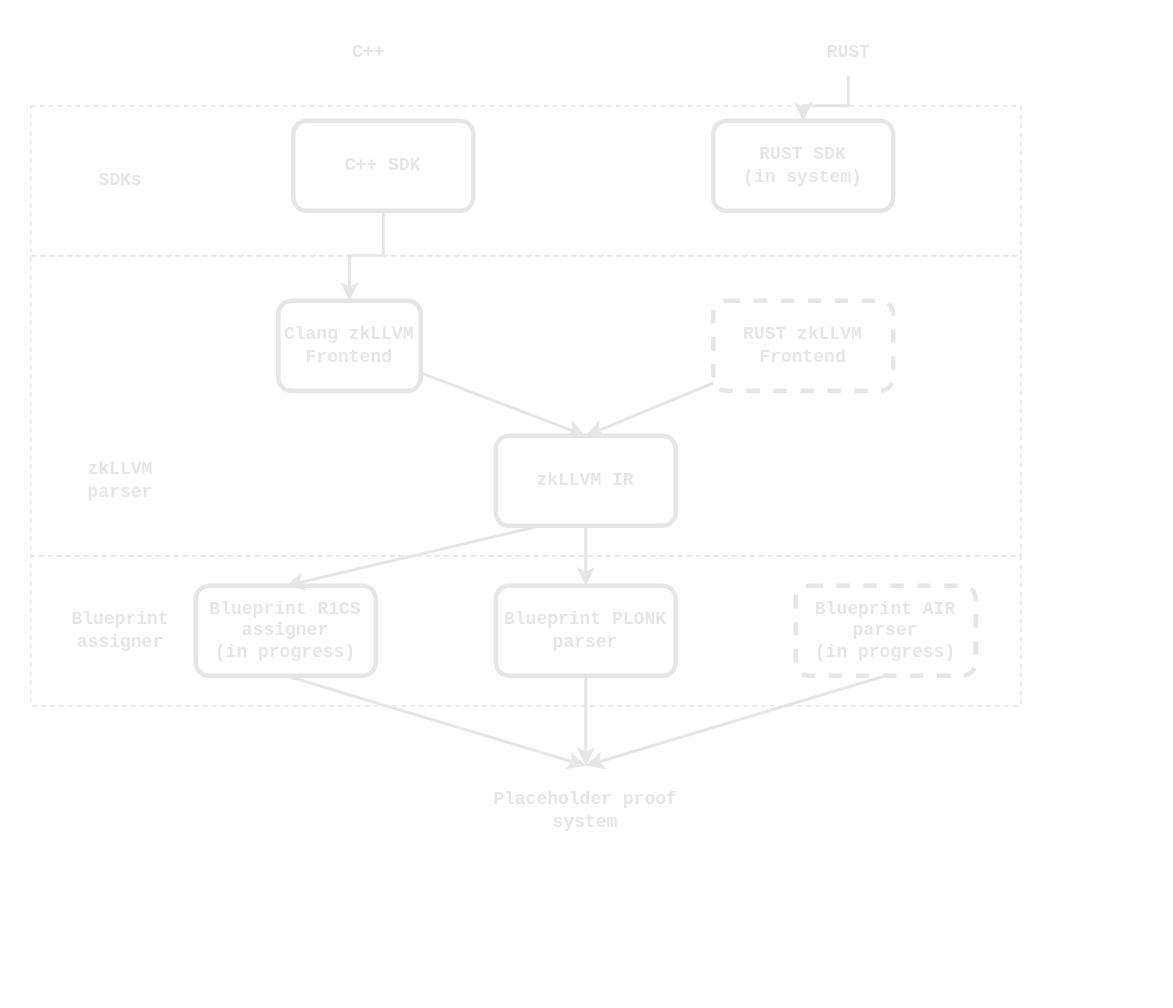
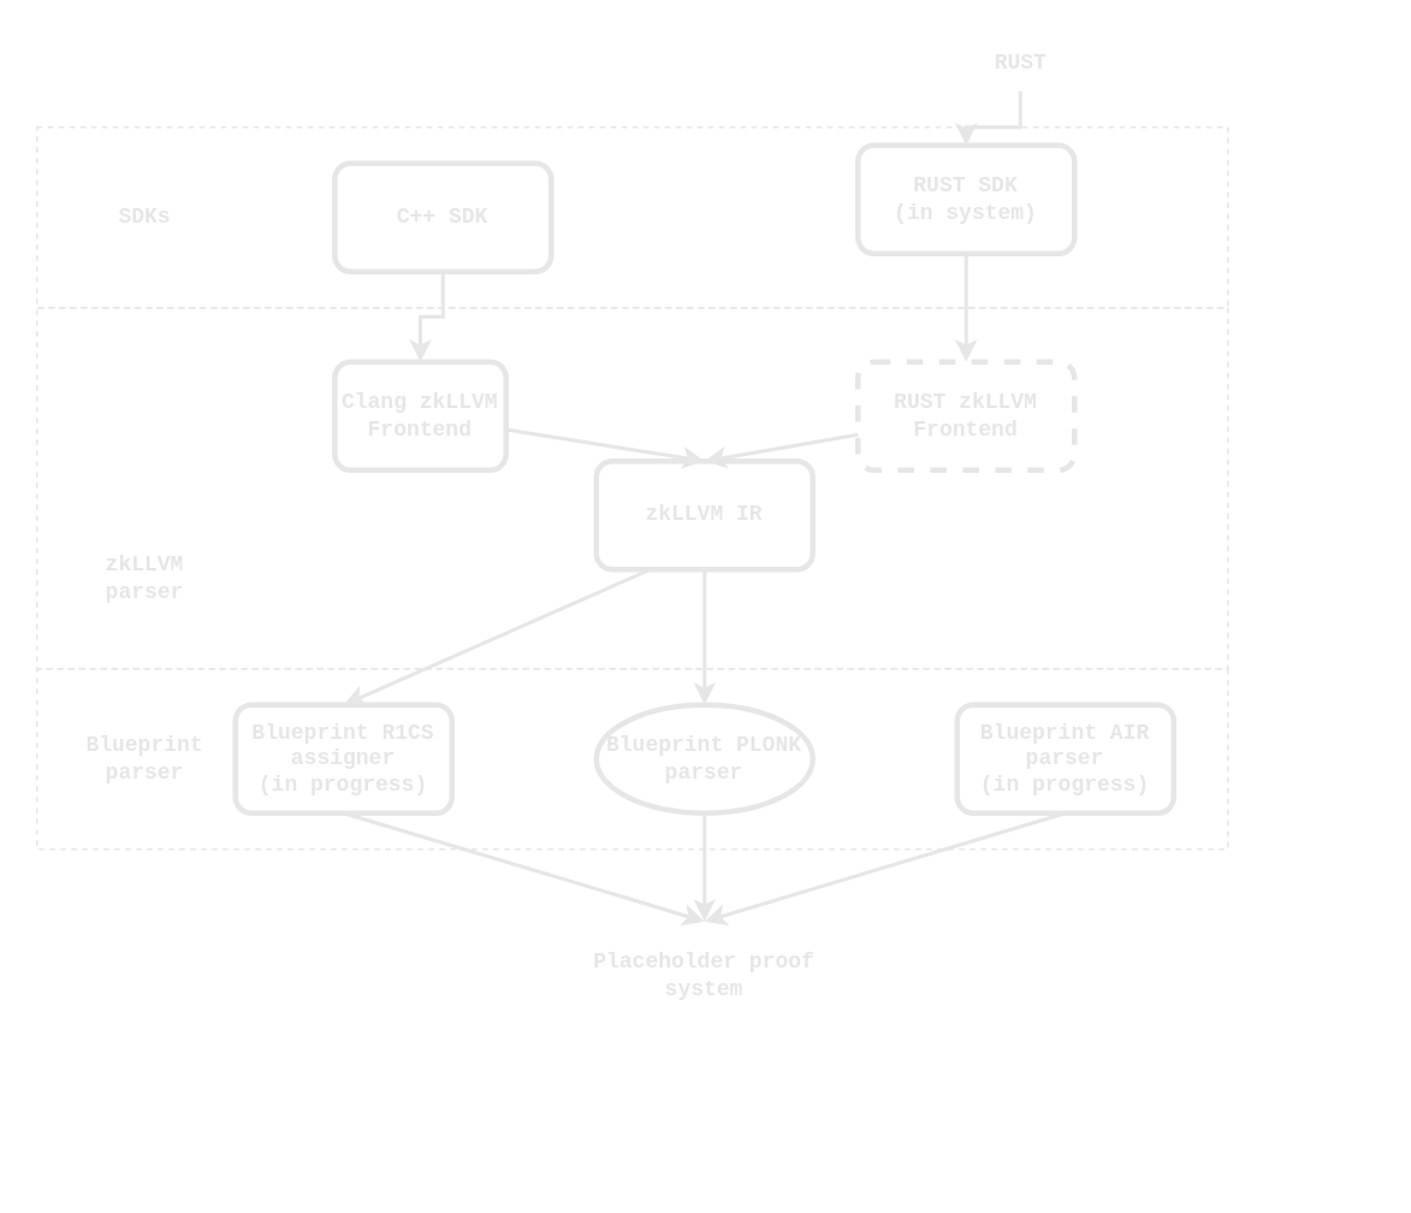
- <mxCell id="8" value="&lt;div&gt;C++&lt;/div&gt;" style="text;html=1;align=center;verticalAlign=middle;resizable=0;points=[];autosize=1;strokeColor=none;fillColor=none;fontFamily=Courier New;fontColor=#E6E6E6;fontStyle=1" parent="1" vertex="1"><mxGeometry x="220" y="20" width="50" height="30" as="geometry" /></mxCell>
- <mxCell id="28" value="C++ SDK" style="rounded=1;whiteSpace=wrap;html=1;fillColor=none;strokeColor=#E6E6E6;fontFamily=Courier New;fontColor=#E6E6E6;fontStyle=1;labelBackgroundColor=none;strokeWidth=3;" parent="1" vertex="1"><mxGeometry x="195" y="80" width="120" height="60" as="geometry" /></mxCell>
+ <mxCell id="28" value="C++ SDK" style="rounded=1;whiteSpace=wrap;html=1;fillColor=none;strokeColor=#E6E6E6;fontFamily=Courier New;fontColor=#E6E6E6;fontStyle=1;labelBackgroundColor=none;strokeWidth=3;" parent="1" vertex="1"><mxGeometry x="185" y="90" width="120" height="60" as="geometry" /></mxCell>
+ <mxCell id="11" style="edgeStyle=orthogonalEdgeStyle;rounded=0;orthogonalLoop=1;jettySize=auto;html=1;entryX=0.5;entryY=0;entryDx=0;entryDy=0;strokeColor=#E6E6E6;exitX=0.5;exitY=1;exitDx=0;exitDy=0;fontFamily=Courier New;strokeWidth=2;" parent="1" source="29" target="10" edge="1"><mxGeometry relative="1" as="geometry" /></mxCell>
- <mxCell id="16" value="zkLLVM IR" style="rounded=1;whiteSpace=wrap;html=1;strokeColor=#E6E6E6;fillColor=none;fontFamily=Courier New;fontColor=#E6E6E6;fontStyle=1;labelBackgroundColor=none;strokeWidth=3;" parent="1" vertex="1"><mxGeometry x="330" y="290" width="120" height="60" as="geometry" /></mxCell>
+ <mxCell id="16" value="zkLLVM IR" style="rounded=1;whiteSpace=wrap;html=1;strokeColor=#E6E6E6;fillColor=none;fontFamily=Courier New;fontColor=#E6E6E6;fontStyle=1;labelBackgroundColor=none;strokeWidth=3;" parent="1" vertex="1"><mxGeometry x="330" y="255" width="120" height="60" as="geometry" /></mxCell>
- <mxCell id="31" value="&lt;div&gt;Blueprint&lt;/div&gt;assigner" style="text;html=1;strokeColor=none;fillColor=none;align=center;verticalAlign=middle;whiteSpace=wrap;rounded=0;dashed=1;fontFamily=Courier New;fontColor=#E6E6E6;fontStyle=1" parent="1" vertex="1"><mxGeometry x="50" y="405" width="60" height="30" as="geometry" /></mxCell>
+ <mxCell id="31" value="&lt;div&gt;Blueprint&lt;/div&gt;parser" style="text;html=1;strokeColor=none;fillColor=none;align=center;verticalAlign=middle;whiteSpace=wrap;rounded=0;dashed=1;fontFamily=Courier New;fontColor=#E6E6E6;fontStyle=1" parent="1" vertex="1"><mxGeometry x="50" y="405" width="60" height="30" as="geometry" /></mxCell>
- <mxCell id="20" value="Blueprint PLONK parser" style="rounded=1;whiteSpace=wrap;html=1;strokeColor=#E6E6E6;fillColor=none;fontFamily=Courier New;fontColor=#E6E6E6;fontStyle=1;labelBackgroundColor=none;strokeWidth=3;" parent="1" vertex="1"><mxGeometry x="330" y="390" width="120" height="60" as="geometry" /></mxCell>
+ <mxCell id="20" value="Blueprint PLONK parser" style="ellipse;whiteSpace=wrap;html=1;strokeColor=#E6E6E6;fillColor=none;fontFamily=Courier New;fontColor=#E6E6E6;fontStyle=1;labelBackgroundColor=none;strokeWidth=3;" parent="1" vertex="1"><mxGeometry x="330" y="390" width="120" height="60" as="geometry" /></mxCell>
- <mxCell id="24" value="&lt;div&gt;Blueprint AIR parser&lt;/div&gt;(in progress)" style="rounded=1;whiteSpace=wrap;html=1;strokeColor=#E6E6E6;fillColor=none;fontFamily=Courier New;fontColor=#E6E6E6;fontStyle=1;labelBackgroundColor=none;strokeWidth=3;dashed=1;" parent="1" vertex="1"><mxGeometry x="530" y="390" width="120" height="60" as="geometry" /></mxCell>
+ <mxCell id="24" value="&lt;div&gt;Blueprint AIR parser&lt;/div&gt;(in progress)" style="rounded=1;whiteSpace=wrap;html=1;strokeColor=#E6E6E6;fillColor=none;fontFamily=Courier New;fontColor=#E6E6E6;fontStyle=1;labelBackgroundColor=none;strokeWidth=3;" parent="1" vertex="1"><mxGeometry x="530" y="390" width="120" height="60" as="geometry" /></mxCell>
